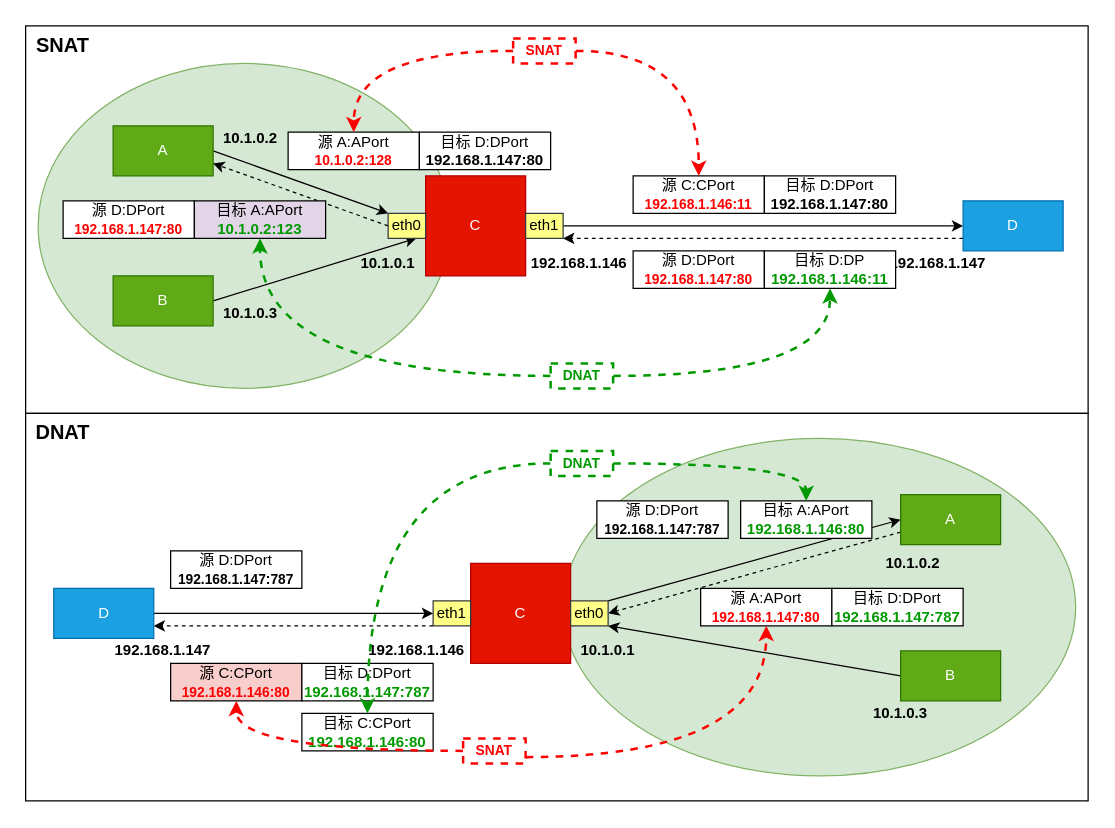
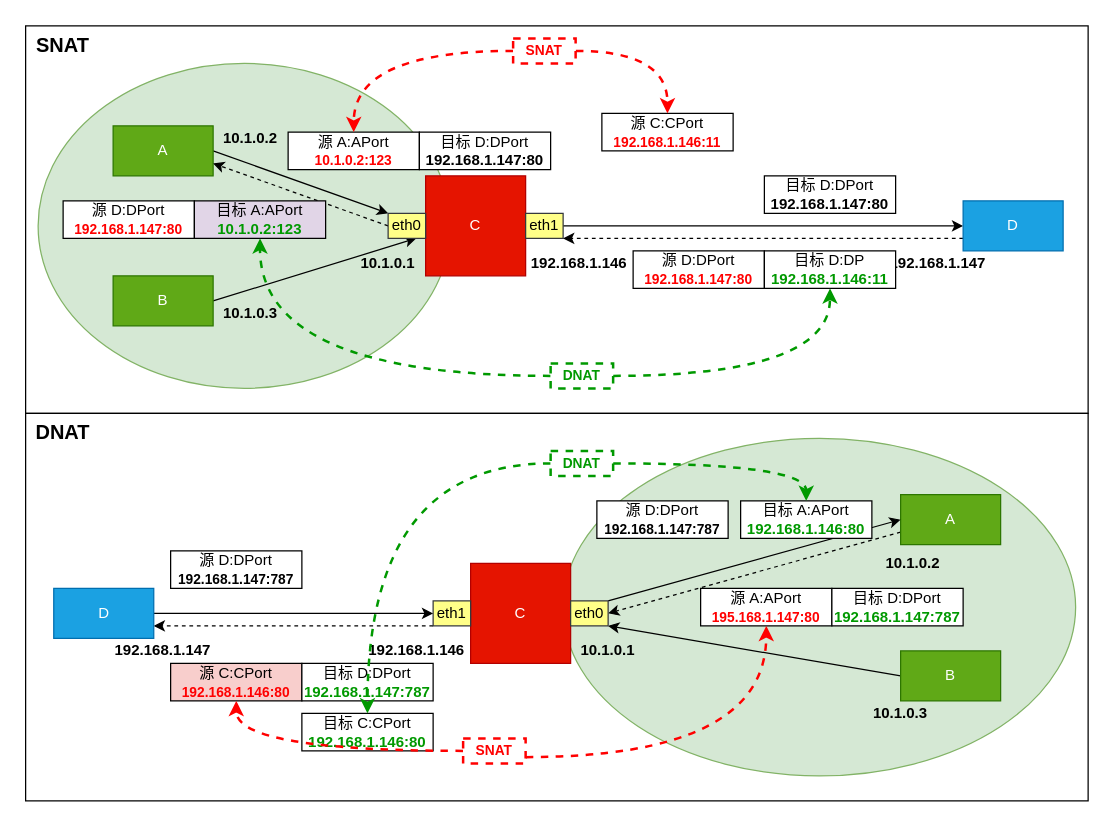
- <mxCell id="21" value="源 A:APort&lt;br style=&quot;font-size: 11px;&quot;&gt;&lt;b style=&quot;font-size: 11px;&quot;&gt;&lt;font color=&quot;#ff0000&quot;&gt;10.1.0.2:128&lt;/font&gt;&lt;/b&gt;" style="rounded=0;whiteSpace=wrap;html=1;" vertex="1" parent="1"><mxGeometry x="230" y="105" width="105" height="30" as="geometry" /></mxCell>
+ <mxCell id="21" value="源 A:APort&lt;br style=&quot;font-size: 11px;&quot;&gt;&lt;b style=&quot;font-size: 11px;&quot;&gt;&lt;font color=&quot;#ff0000&quot;&gt;10.1.0.2:123&lt;/font&gt;&lt;/b&gt;" style="rounded=0;whiteSpace=wrap;html=1;" vertex="1" parent="1"><mxGeometry x="230" y="105" width="105" height="30" as="geometry" /></mxCell>
- <mxCell id="23" value="源 C:CPort&lt;br style=&quot;font-size: 11px;&quot;&gt;&lt;b style=&quot;font-size: 11px;&quot;&gt;&lt;font color=&quot;#ff0000&quot;&gt;192.168.1.146:11&lt;/font&gt;&lt;/b&gt;" style="rounded=0;whiteSpace=wrap;html=1;" vertex="1" parent="1"><mxGeometry x="506" y="140" width="105" height="30" as="geometry" /></mxCell>
+ <mxCell id="23" value="源 C:CPort&lt;br style=&quot;font-size: 11px;&quot;&gt;&lt;b style=&quot;font-size: 11px;&quot;&gt;&lt;font color=&quot;#ff0000&quot;&gt;192.168.1.146:11&lt;/font&gt;&lt;/b&gt;" style="rounded=0;whiteSpace=wrap;html=1;" vertex="1" parent="1"><mxGeometry x="481" y="90" width="105" height="30" as="geometry" /></mxCell>
- <mxCell id="60" value="源 A:APort&lt;br style=&quot;font-size: 11px;&quot;&gt;&lt;b style=&quot;font-size: 11px;&quot;&gt;&lt;font color=&quot;#ff0000&quot;&gt;192.168.1.147:80&lt;/font&gt;&lt;/b&gt;" style="rounded=0;whiteSpace=wrap;html=1;" vertex="1" parent="1"><mxGeometry x="560" y="470" width="105" height="30" as="geometry" /></mxCell>
+ <mxCell id="60" value="源 A:APort&lt;br style=&quot;font-size: 11px;&quot;&gt;&lt;b style=&quot;font-size: 11px;&quot;&gt;&lt;font color=&quot;#ff0000&quot;&gt;195.168.1.147:80&lt;/font&gt;&lt;/b&gt;" style="rounded=0;whiteSpace=wrap;html=1;" vertex="1" parent="1"><mxGeometry x="560" y="470" width="105" height="30" as="geometry" /></mxCell>
